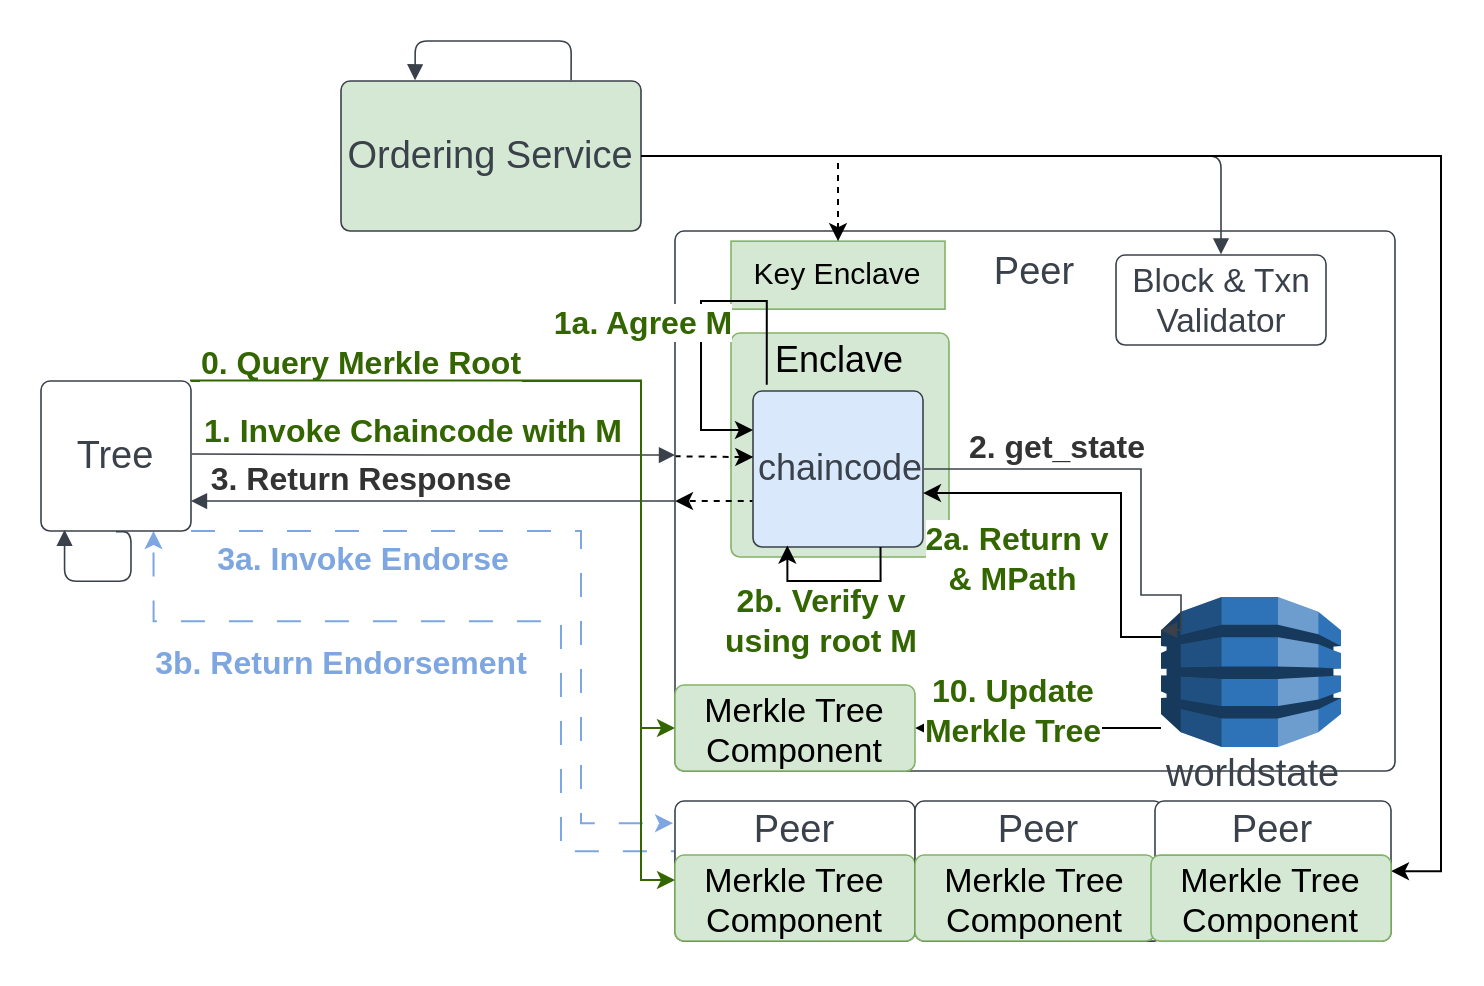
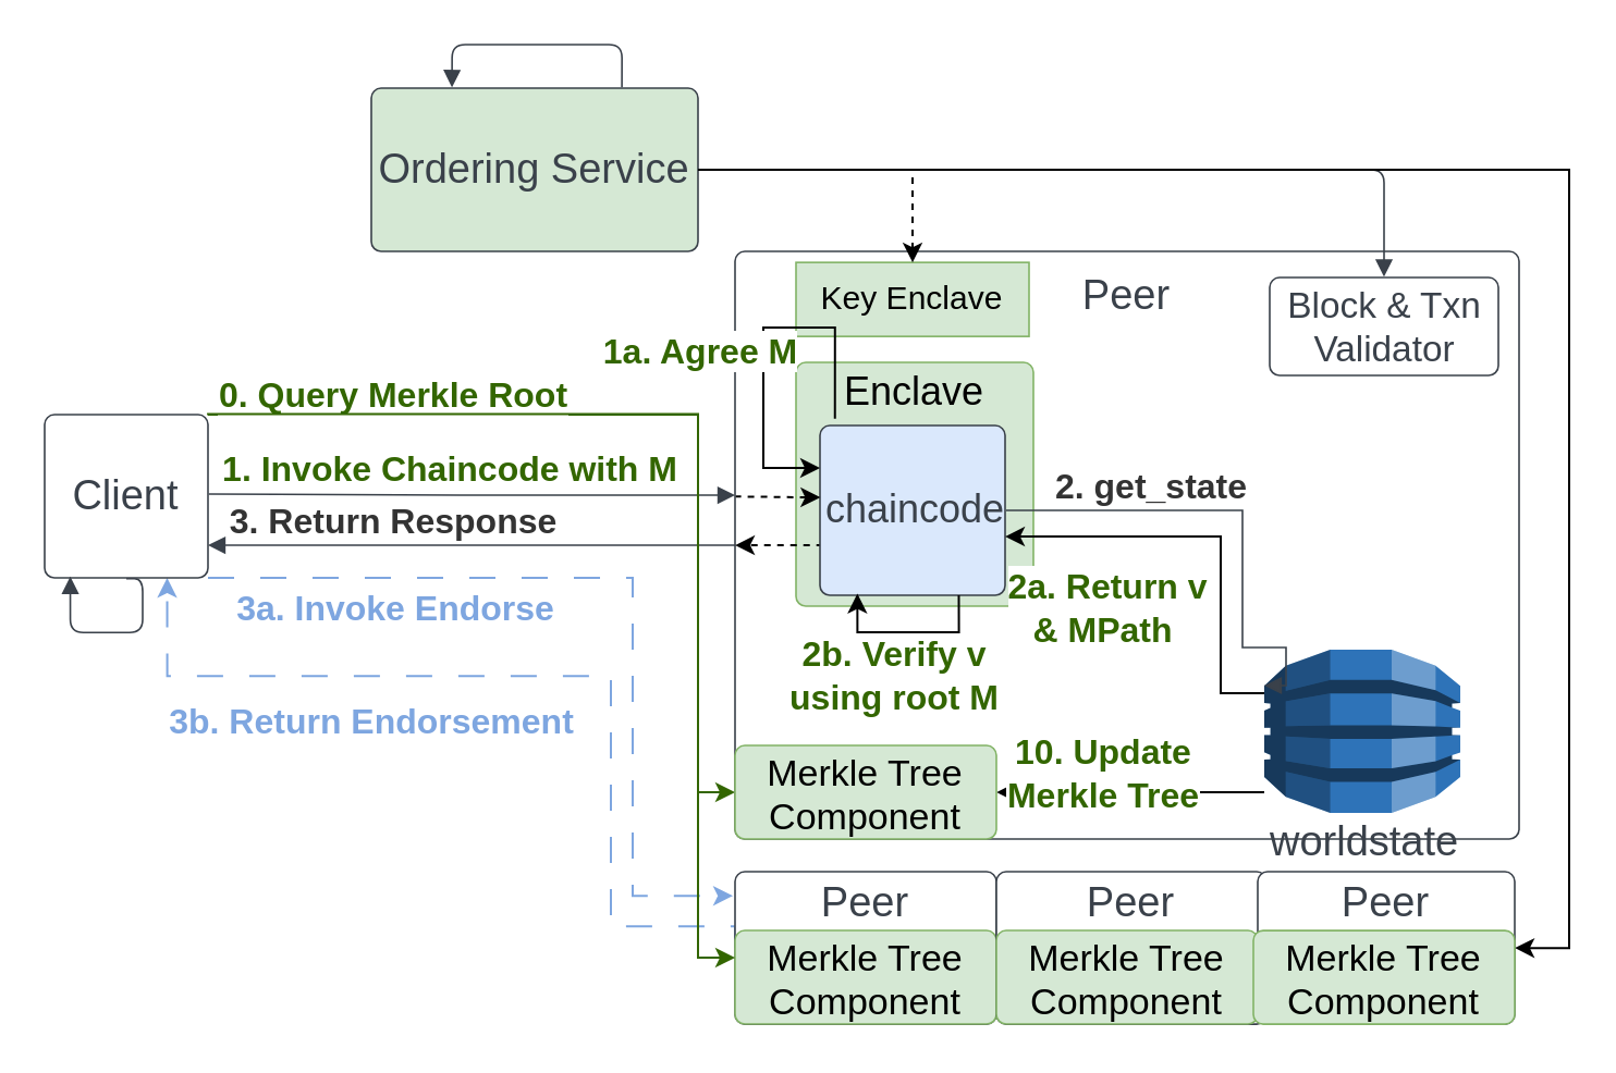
- <mxCell id="17" value="Block &amp;amp; Txn&lt;br&gt;Validator" style="html=1;overflow=block;blockSpacing=1;whiteSpace=wrap;fontSize=16.7;fontColor=#3a414a;spacing=3.8;strokeColor=#3a414a;strokeOpacity=100;rounded=1;absoluteArcSize=1;arcSize=9;strokeWidth=0.8;lucidId=gJdIPFnTu.oT;" vertex="1" parent="10"><mxGeometry x="220.5" y="12" width="105" height="45" as="geometry" /></mxCell>
+ <mxCell id="17" value="Block &amp;amp; Txn&lt;br&gt;Validator" style="html=1;overflow=block;blockSpacing=1;whiteSpace=wrap;fontSize=16.7;fontColor=#3a414a;spacing=3.8;strokeColor=#3a414a;strokeOpacity=100;rounded=1;absoluteArcSize=1;arcSize=9;strokeWidth=0.8;lucidId=gJdIPFnTu.oT;" vertex="1" parent="10"><mxGeometry x="245.5" y="12" width="105" height="45" as="geometry" /></mxCell>
- <mxCell id="8" value="&lt;font style=&quot;font-size: 19px;&quot;&gt;Tree&lt;/font&gt;" style="html=1;overflow=block;blockSpacing=1;whiteSpace=wrap;fontSize=16.7;fontColor=#3a414a;spacing=3.8;strokeColor=#3a414a;strokeOpacity=100;rounded=1;absoluteArcSize=1;arcSize=9;strokeWidth=0.8;lucidId=gJdIgxv0D-uK;" vertex="1" parent="1"><mxGeometry x="20" y="190.03" width="75" height="75" as="geometry" /></mxCell>
+ <mxCell id="8" value="&lt;font style=&quot;font-size: 19px;&quot;&gt;Client&lt;/font&gt;" style="html=1;overflow=block;blockSpacing=1;whiteSpace=wrap;fontSize=16.7;fontColor=#3a414a;spacing=3.8;strokeColor=#3a414a;strokeOpacity=100;rounded=1;absoluteArcSize=1;arcSize=9;strokeWidth=0.8;lucidId=gJdIgxv0D-uK;" vertex="1" parent="1"><mxGeometry x="20" y="190.03" width="75" height="75" as="geometry" /></mxCell>
